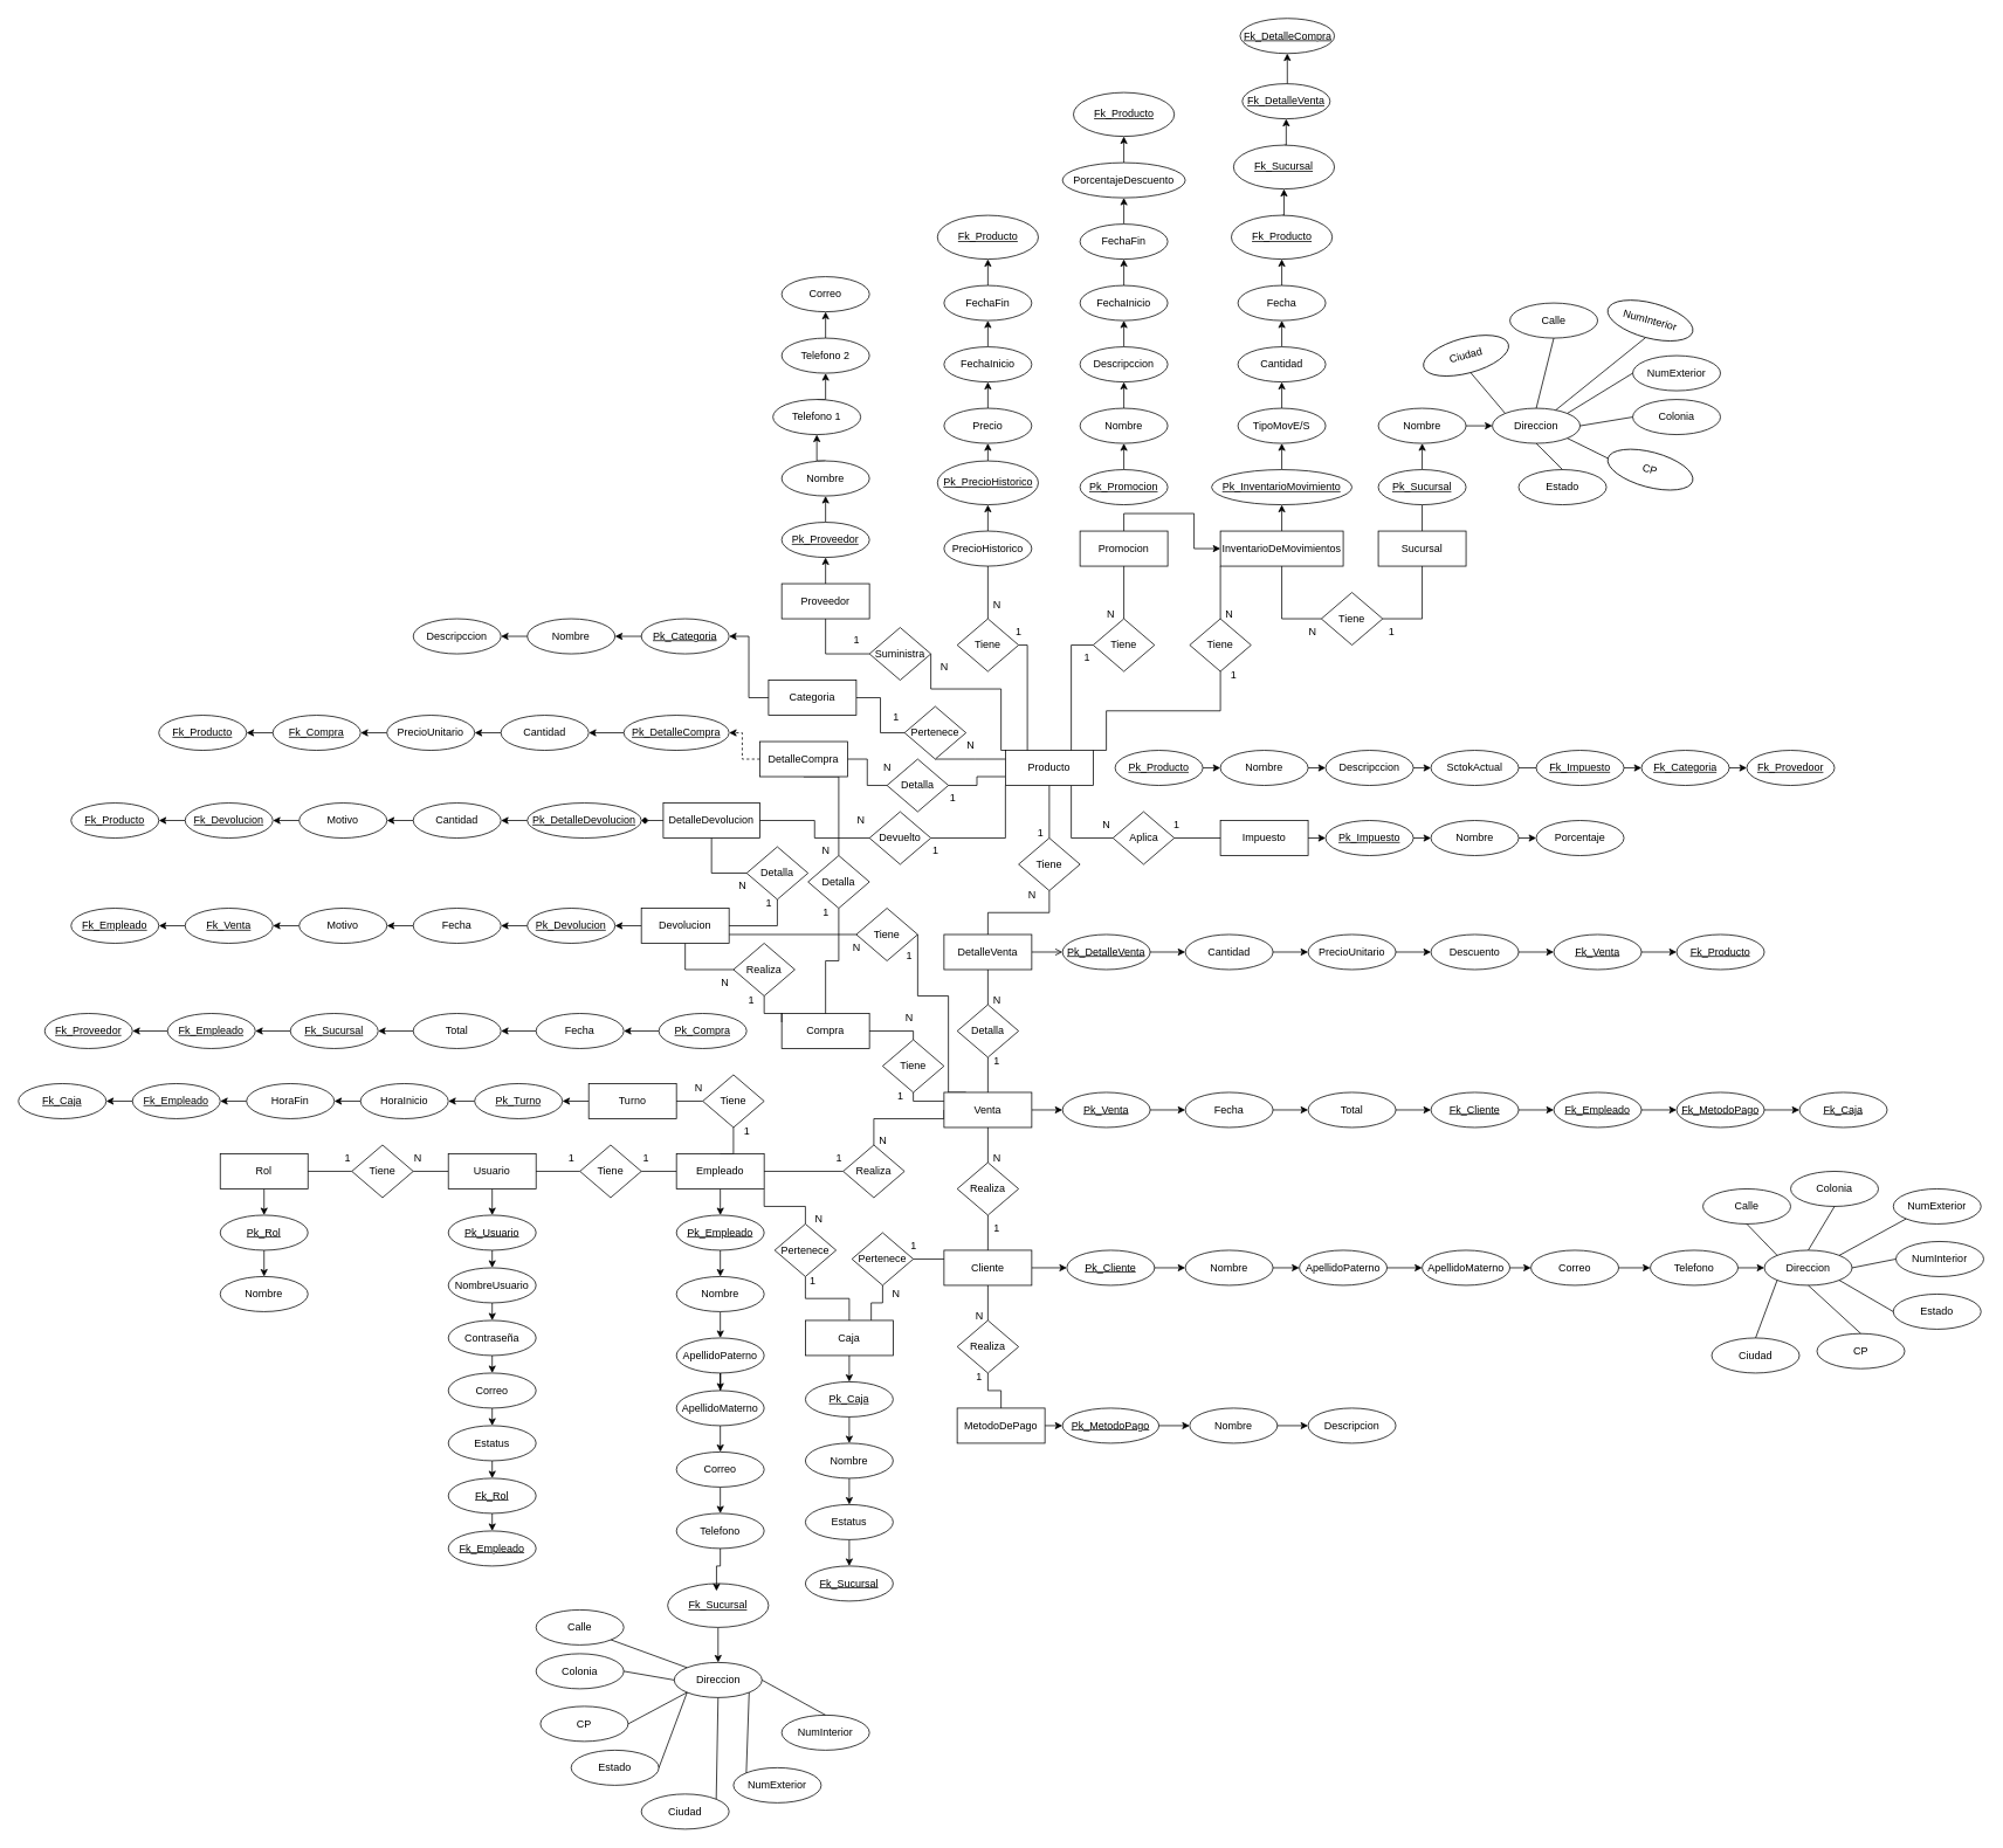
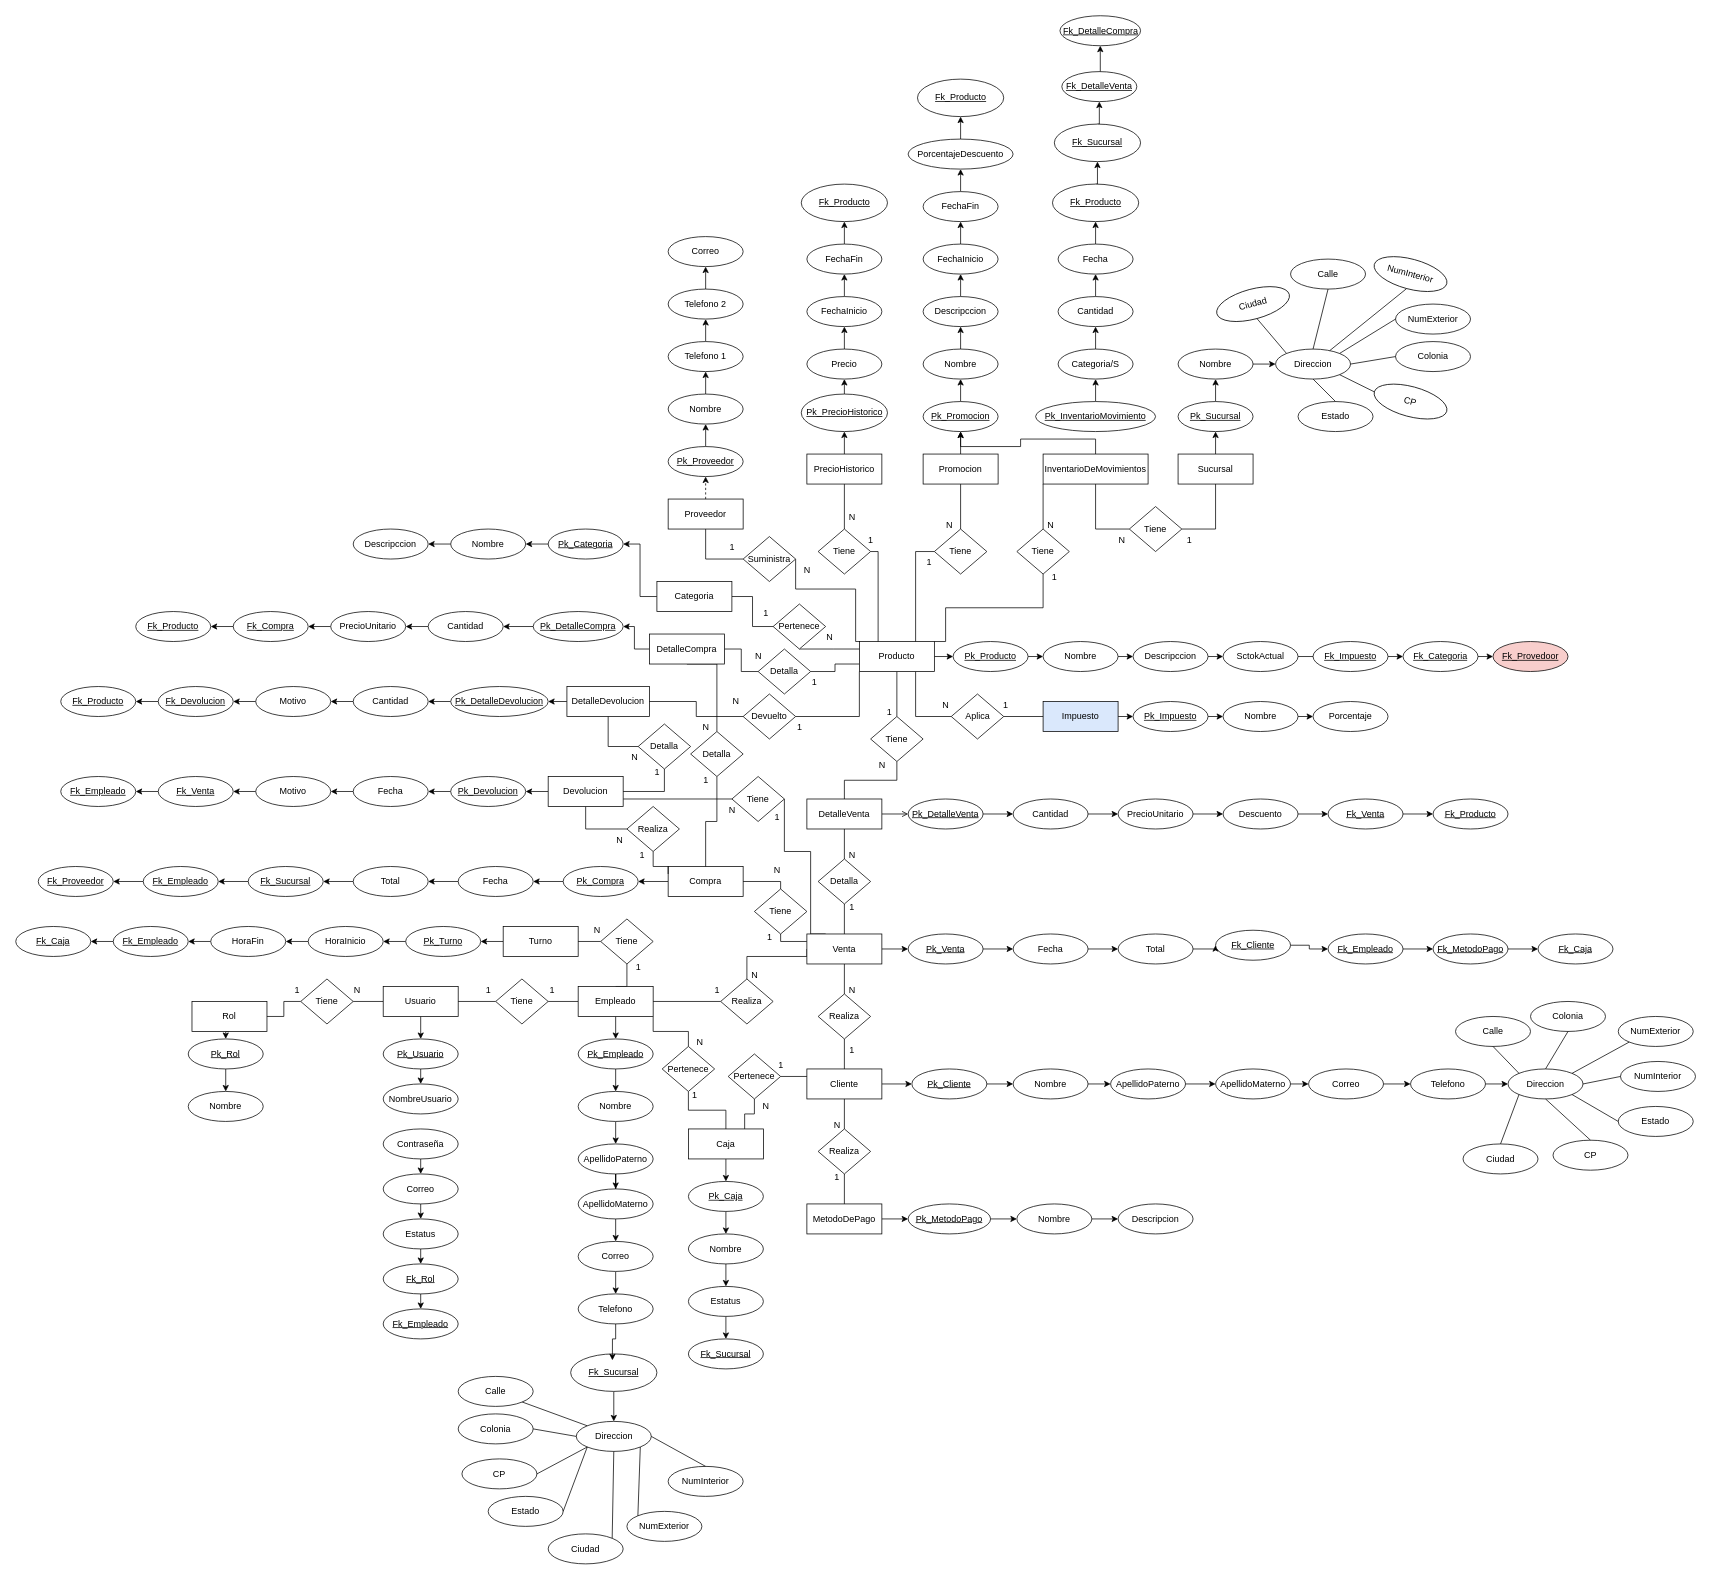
- <mxCell id="121" value="Telefono 1" style="ellipse;whiteSpace=wrap;html=1;align=center;" parent="1" vertex="1"><mxGeometry x="880" y="455" width="100" height="40" as="geometry" /></mxCell>
+ <mxCell id="121" value="Telefono 1" style="ellipse;whiteSpace=wrap;html=1;align=center;" parent="1" vertex="1"><mxGeometry x="890" y="455" width="100" height="40" as="geometry" /></mxCell>
- <mxCell id="159" value="TipoMovE/S" style="ellipse;whiteSpace=wrap;html=1;align=center;" parent="1" vertex="1"><mxGeometry x="1410" y="465" width="100" height="40" as="geometry" /></mxCell>
+ <mxCell id="159" value="Categoria/S" style="ellipse;whiteSpace=wrap;html=1;align=center;" parent="1" vertex="1"><mxGeometry x="1410" y="465" width="100" height="40" as="geometry" /></mxCell>
- <mxCell id="61" style="edgeStyle=orthogonalEdgeStyle;rounded=0;orthogonalLoop=1;jettySize=auto;html=1;exitX=0.5;exitY=0;exitDx=0;exitDy=0;entryX=0.5;entryY=1;entryDx=0;entryDy=0;endArrow=none;" parent="1" source="62" target="169" edge="1"><mxGeometry relative="1" as="geometry" /></mxCell>
+ <mxCell id="61" style="edgeStyle=orthogonalEdgeStyle;rounded=0;orthogonalLoop=1;jettySize=auto;html=1;exitX=0.5;exitY=0;exitDx=0;exitDy=0;entryX=0.5;entryY=1;entryDx=0;entryDy=0;" parent="1" source="62" target="169" edge="1"><mxGeometry relative="1" as="geometry" /></mxCell>
- <mxCell id="55" style="edgeStyle=orthogonalEdgeStyle;rounded=0;orthogonalLoop=1;jettySize=auto;html=1;exitX=0.5;exitY=0;exitDx=0;exitDy=0;entryX=0.5;entryY=1;entryDx=0;entryDy=0;" parent="1" source="56" target="157" edge="1"><mxGeometry relative="1" as="geometry" /></mxCell>
+ <mxCell id="55" style="edgeStyle=orthogonalEdgeStyle;rounded=0;orthogonalLoop=1;jettySize=auto;html=1;exitX=0.5;exitY=0;exitDx=0;exitDy=0;" parent="1" source="56" target="144" edge="1"><mxGeometry relative="1" as="geometry" /></mxCell>
- <mxCell id="9" style="edgeStyle=orthogonalEdgeStyle;rounded=0;orthogonalLoop=1;jettySize=auto;html=1;exitX=0.5;exitY=0;exitDx=0;exitDy=0;" parent="1" source="10" target="56" edge="1"><mxGeometry relative="1" as="geometry" /></mxCell>
+ <mxCell id="9" style="edgeStyle=orthogonalEdgeStyle;rounded=0;orthogonalLoop=1;jettySize=auto;html=1;exitX=0.5;exitY=0;exitDx=0;exitDy=0;entryX=0.5;entryY=1;entryDx=0;entryDy=0;" parent="1" source="10" target="144" edge="1"><mxGeometry relative="1" as="geometry" /></mxCell>
- <mxCell id="13" value="PrecioHistorico" style="ellipse;whiteSpace=wrap;html=1;align=center;" parent="1" vertex="1"><mxGeometry x="1075" width="100" height="40" as="geometry" y="605" /></mxCell>
+ <mxCell id="13" value="PrecioHistorico" style="whiteSpace=wrap;html=1;align=center;" parent="1" vertex="1"><mxGeometry x="1075" width="100" height="40" as="geometry" y="605" /></mxCell>
- <mxCell id="15" style="edgeStyle=orthogonalEdgeStyle;rounded=0;orthogonalLoop=1;jettySize=auto;html=1;exitX=0.5;exitY=0;exitDx=0;exitDy=0;entryX=0.5;entryY=1;entryDx=0;entryDy=0;" parent="1" source="16" target="117" edge="1"><mxGeometry relative="1" as="geometry" /></mxCell>
+ <mxCell id="15" style="edgeStyle=orthogonalEdgeStyle;rounded=0;orthogonalLoop=1;jettySize=auto;html=1;exitX=0.5;exitY=0;exitDx=0;exitDy=0;entryX=0.5;entryY=1;entryDx=0;entryDy=0;dashed=1;" parent="1" source="16" target="117" edge="1"><mxGeometry relative="1" as="geometry" /></mxCell>
- <mxCell id="25" style="edgeStyle=orthogonalEdgeStyle;rounded=0;orthogonalLoop=1;jettySize=auto;html=1;exitX=0;exitY=0.5;exitDx=0;exitDy=0;entryX=1;entryY=0.5;entryDx=0;entryDy=0;dashed=1;" parent="1" source="26" target="126" edge="1"><mxGeometry relative="1" as="geometry" /></mxCell>
+ <mxCell id="25" style="edgeStyle=orthogonalEdgeStyle;rounded=0;orthogonalLoop=1;jettySize=auto;html=1;exitX=0;exitY=0.5;exitDx=0;exitDy=0;entryX=1;entryY=0.5;entryDx=0;entryDy=0;" parent="1" source="26" target="126" edge="1"><mxGeometry relative="1" as="geometry" /></mxCell>
+ <mxCell id="3" style="edgeStyle=orthogonalEdgeStyle;rounded=0;orthogonalLoop=1;jettySize=auto;html=1;exitX=1;exitY=0.5;exitDx=0;exitDy=0;entryX=0;entryY=0.5;entryDx=0;entryDy=0;" parent="1" source="7" target="101" edge="1"><mxGeometry relative="1" as="geometry" /></mxCell>
- <mxCell id="108" value="Fk_Provedoor" style="ellipse;whiteSpace=wrap;html=1;align=center;fontStyle=4;" parent="1" vertex="1"><mxGeometry x="1990" y="855" width="100" height="40" as="geometry" /></mxCell>
+ <mxCell id="108" value="Fk_Provedoor" style="ellipse;whiteSpace=wrap;html=1;align=center;fontStyle=4;fillColor=#f8cecc;" parent="1" vertex="1"><mxGeometry x="1990" y="855" width="100" height="40" as="geometry" /></mxCell>
- <mxCell id="65" style="edgeStyle=orthogonalEdgeStyle;rounded=0;orthogonalLoop=1;jettySize=auto;html=1;exitX=0;exitY=0.5;exitDx=0;exitDy=0;entryX=1;entryY=0.5;entryDx=0;entryDy=0;endArrow=diamond;" parent="1" source="66" target="310" edge="1"><mxGeometry relative="1" as="geometry" /></mxCell>
+ <mxCell id="65" style="edgeStyle=orthogonalEdgeStyle;rounded=0;orthogonalLoop=1;jettySize=auto;html=1;exitX=0;exitY=0.5;exitDx=0;exitDy=0;entryX=1;entryY=0.5;entryDx=0;entryDy=0;" parent="1" source="66" target="310" edge="1"><mxGeometry relative="1" as="geometry" /></mxCell>
- <mxCell id="64" value="Impuesto" style="whiteSpace=wrap;html=1;align=center;" parent="1" vertex="1"><mxGeometry x="1390" y="935" width="100" height="40" as="geometry" /></mxCell>
+ <mxCell id="64" value="Impuesto" style="whiteSpace=wrap;html=1;align=center;fillColor=#dae8fc;" parent="1" vertex="1"><mxGeometry x="1390" y="935" width="100" height="40" as="geometry" /></mxCell>
+ <mxCell id="32" style="edgeStyle=orthogonalEdgeStyle;rounded=0;orthogonalLoop=1;jettySize=auto;html=1;exitX=0;exitY=0.5;exitDx=0;exitDy=0;entryX=1;entryY=0.5;entryDx=0;entryDy=0;" parent="1" source="33" target="181" edge="1"><mxGeometry relative="1" as="geometry" /></mxCell>
- <mxCell id="227" value="Fk_Cliente" style="ellipse;whiteSpace=wrap;html=1;align=center;fontStyle=4;" parent="1" vertex="1"><mxGeometry x="1630" y="1245" width="100" height="40" as="geometry" /></mxCell>
+ <mxCell id="227" value="Fk_Cliente" style="ellipse;whiteSpace=wrap;html=1;align=center;fontStyle=4;" parent="1" vertex="1"><mxGeometry x="1620" y="1240" width="100" height="40" as="geometry" /></mxCell>
- <mxCell id="68" value="Rol" style="whiteSpace=wrap;html=1;align=center;" parent="1" vertex="1"><mxGeometry x="250" y="1315" width="100" height="40" as="geometry" /></mxCell>
+ <mxCell id="68" value="Rol" style="whiteSpace=wrap;html=1;align=center;" parent="1" vertex="1"><mxGeometry x="255" y="1335" width="100" height="40" as="geometry" /></mxCell>
- <mxCell id="295" style="edgeStyle=orthogonalEdgeStyle;rounded=0;orthogonalLoop=1;jettySize=auto;html=1;exitX=0.5;exitY=1;exitDx=0;exitDy=0;entryX=0.5;entryY=0;entryDx=0;entryDy=0;" parent="1" source="296" target="294" edge="1"><mxGeometry relative="1" as="geometry" /></mxCell>
- <mxCell id="49" value="MetodoDePago" style="whiteSpace=wrap;html=1;align=center;" parent="1" vertex="1"><mxGeometry x="1090" y="1605" width="100" height="40" as="geometry" /></mxCell>
+ <mxCell id="49" value="MetodoDePago" style="whiteSpace=wrap;html=1;align=center;" parent="1" vertex="1"><mxGeometry x="1075" y="1605" width="100" height="40" as="geometry" /></mxCell>
